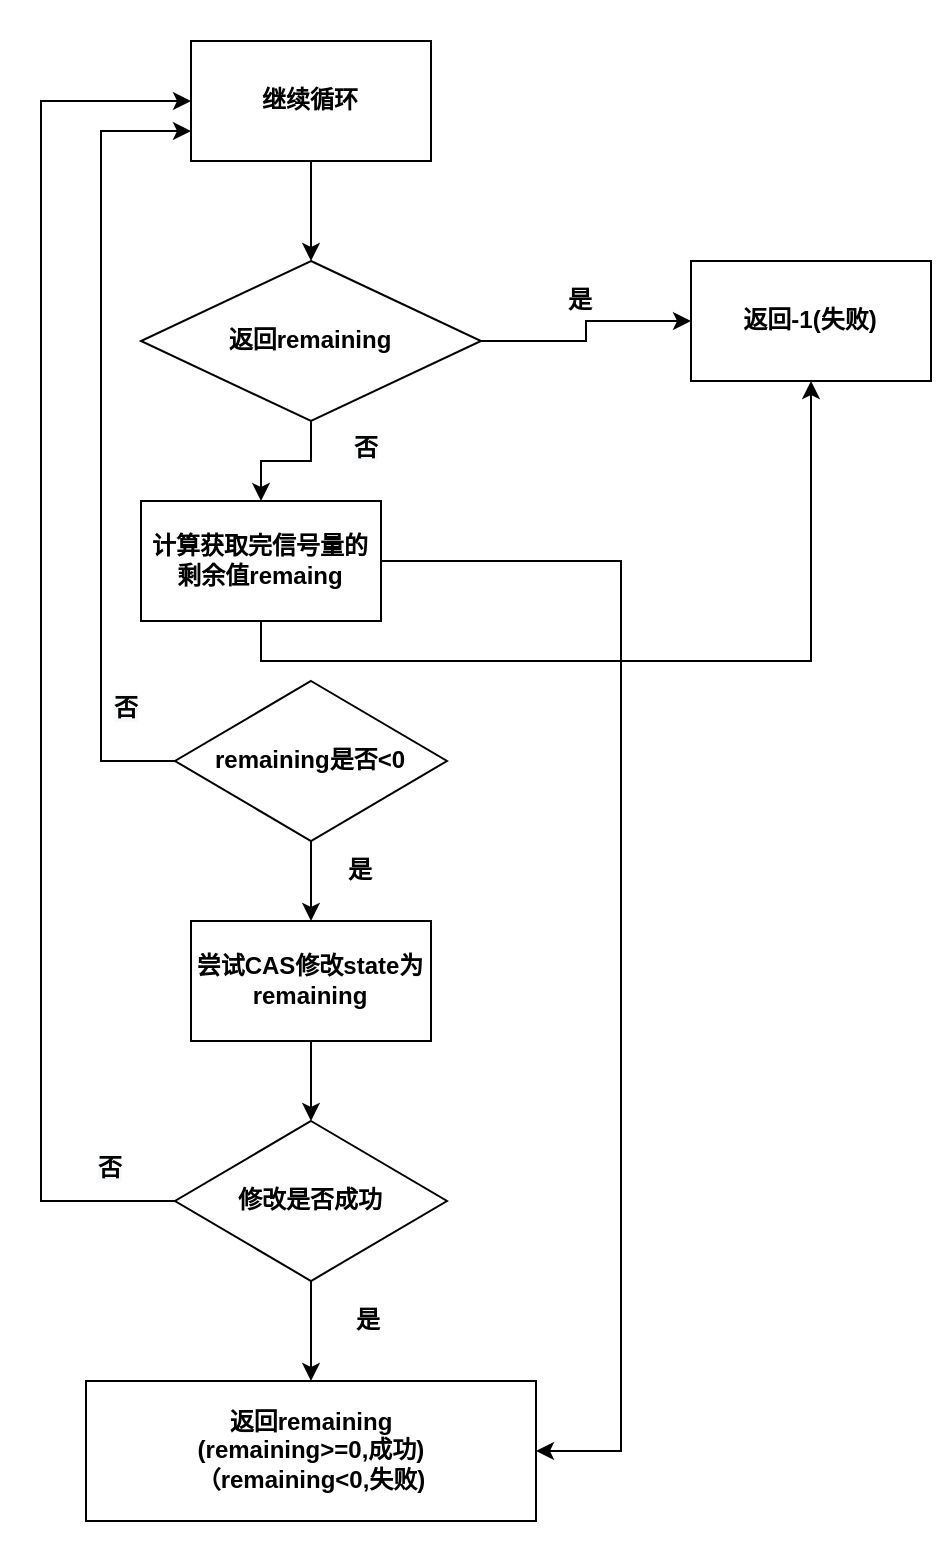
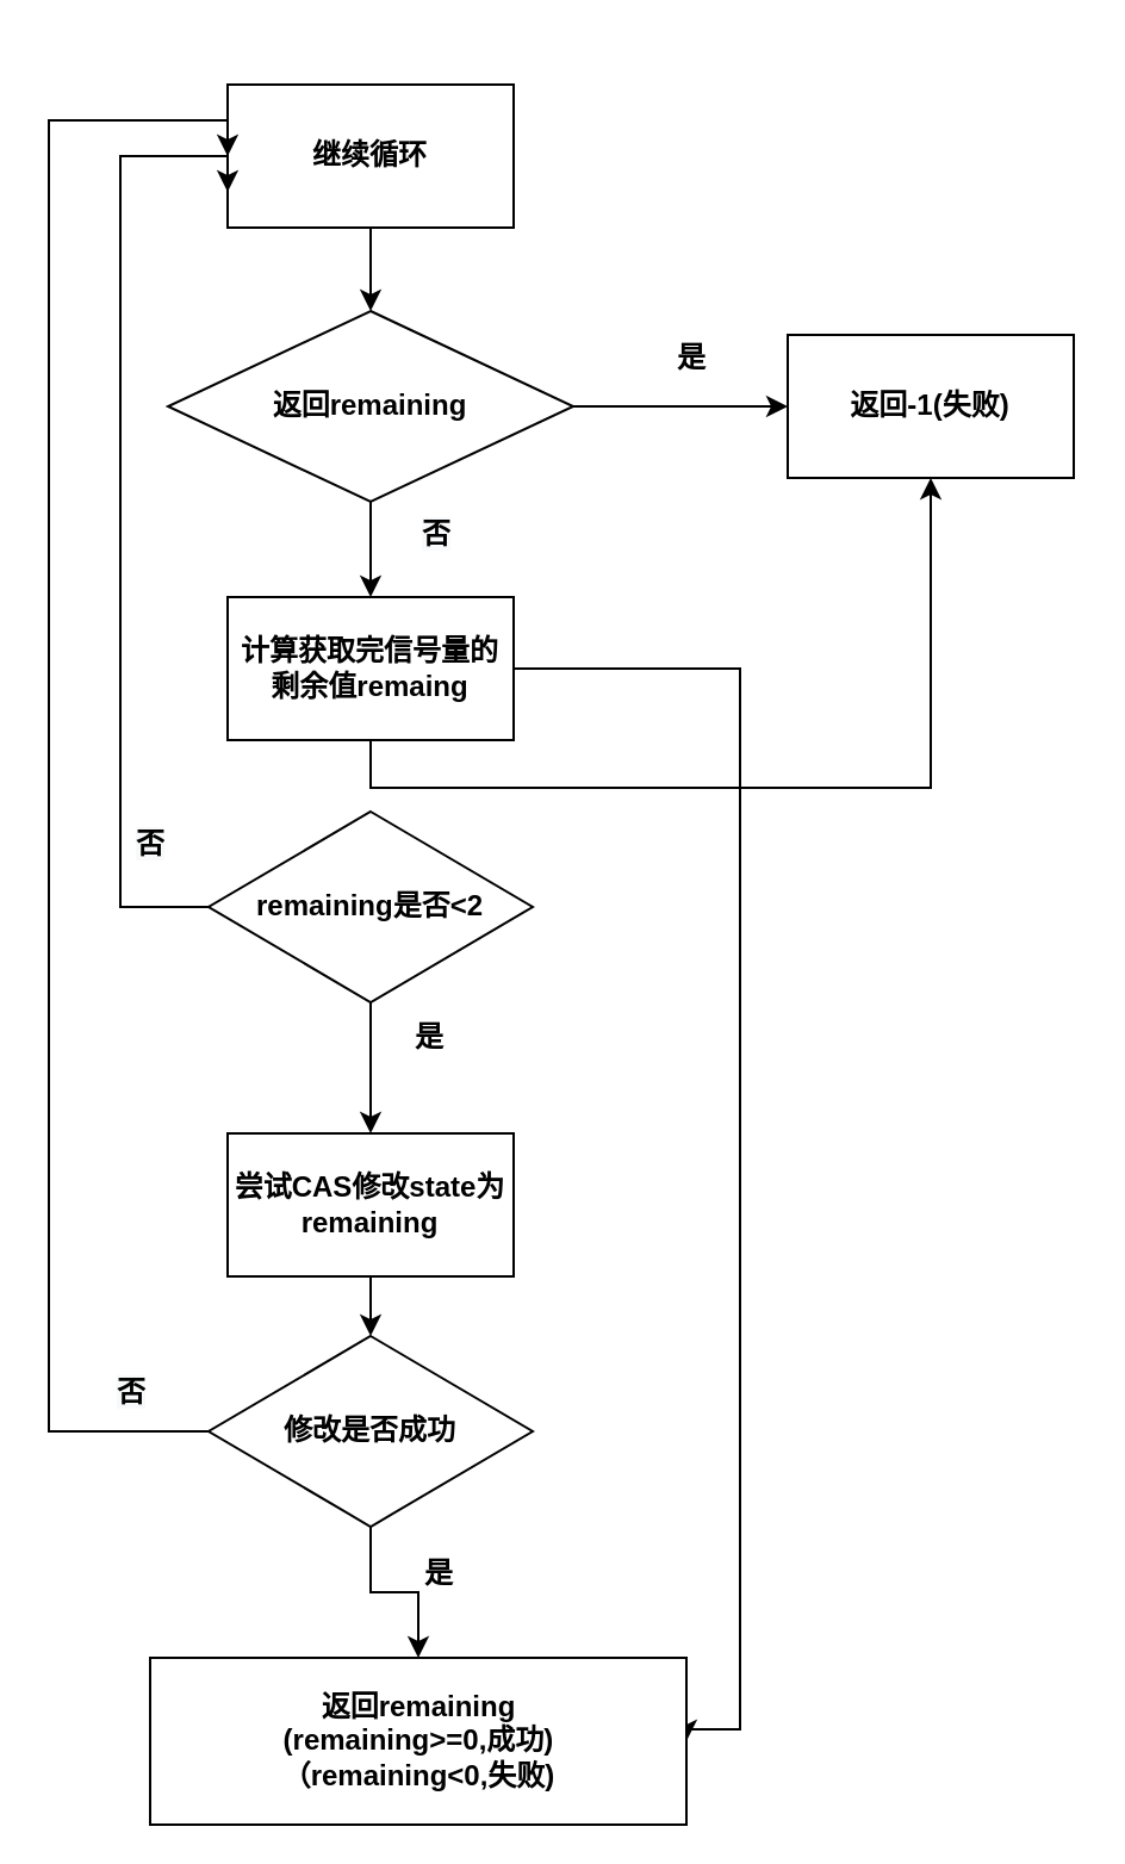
- <mxCell id="7" value="&lt;b&gt;继续循环&lt;/b&gt;" style="rounded=0;whiteSpace=wrap;html=1;" parent="1" vertex="1"><mxGeometry x="95" y="20" width="120" height="60" as="geometry" /></mxCell>
+ <mxCell id="7" value="&lt;b&gt;继续循环&lt;/b&gt;" style="rounded=0;whiteSpace=wrap;html=1;" parent="1" vertex="1"><mxGeometry x="95" y="35" width="120" height="60" as="geometry" /></mxCell>
- <mxCell id="5" value="&lt;b&gt;返回-1(失败)&lt;/b&gt;" style="rounded=0;whiteSpace=wrap;html=1;" parent="1" vertex="1"><mxGeometry x="345" y="130" width="120" height="60" as="geometry" /></mxCell>
+ <mxCell id="5" value="&lt;b&gt;返回-1(失败)&lt;/b&gt;" style="rounded=0;whiteSpace=wrap;html=1;" parent="1" vertex="1"><mxGeometry x="330" y="140" width="120" height="60" as="geometry" /></mxCell>
- <mxCell id="12" value="&lt;b&gt;计算获取完信号量的剩余值remaing&lt;/b&gt;" style="rounded=0;whiteSpace=wrap;html=1;" parent="1" vertex="1"><mxGeometry x="70" y="250" width="120" height="60" as="geometry" /></mxCell>
+ <mxCell id="12" value="&lt;b&gt;计算获取完信号量的剩余值remaing&lt;/b&gt;" style="rounded=0;whiteSpace=wrap;html=1;" parent="1" vertex="1"><mxGeometry x="95" y="250" width="120" height="60" as="geometry" /></mxCell>
- <mxCell id="15" value="&lt;b&gt;remaining是否&amp;lt;0&lt;/b&gt;" style="rhombus;whiteSpace=wrap;html=1;" parent="1" vertex="1"><mxGeometry x="87" y="340" width="136" height="80" as="geometry" /></mxCell>
+ <mxCell id="15" value="&lt;b&gt;remaining是否&amp;lt;2&lt;/b&gt;" style="rhombus;whiteSpace=wrap;html=1;" parent="1" vertex="1"><mxGeometry x="87" y="340" width="136" height="80" as="geometry" /></mxCell>
- <mxCell id="17" value="&lt;b&gt;尝试CAS修改state为remaining&lt;/b&gt;" style="rounded=0;whiteSpace=wrap;html=1;" parent="1" vertex="1"><mxGeometry x="95" y="460" width="120" height="60" as="geometry" /></mxCell>
+ <mxCell id="17" value="&lt;b&gt;尝试CAS修改state为remaining&lt;/b&gt;" style="rounded=0;whiteSpace=wrap;html=1;" parent="1" vertex="1"><mxGeometry x="95" y="475" width="120" height="60" as="geometry" /></mxCell>
- <mxCell id="21" value="&lt;b&gt;返回remaining&lt;br&gt;(remaining&amp;gt;=0,成功)&lt;br&gt;（remaining&amp;lt;0,失败)&lt;br&gt;&lt;/b&gt;" style="rounded=0;whiteSpace=wrap;html=1;" parent="1" vertex="1"><mxGeometry x="42.5" y="690" width="225" height="70" as="geometry" /></mxCell>
+ <mxCell id="21" value="&lt;b&gt;返回remaining&lt;br&gt;(remaining&amp;gt;=0,成功)&lt;br&gt;（remaining&amp;lt;0,失败)&lt;br&gt;&lt;/b&gt;" style="rounded=0;whiteSpace=wrap;html=1;" parent="1" vertex="1"><mxGeometry x="62.5" y="695" width="225" height="70" as="geometry" /></mxCell>
